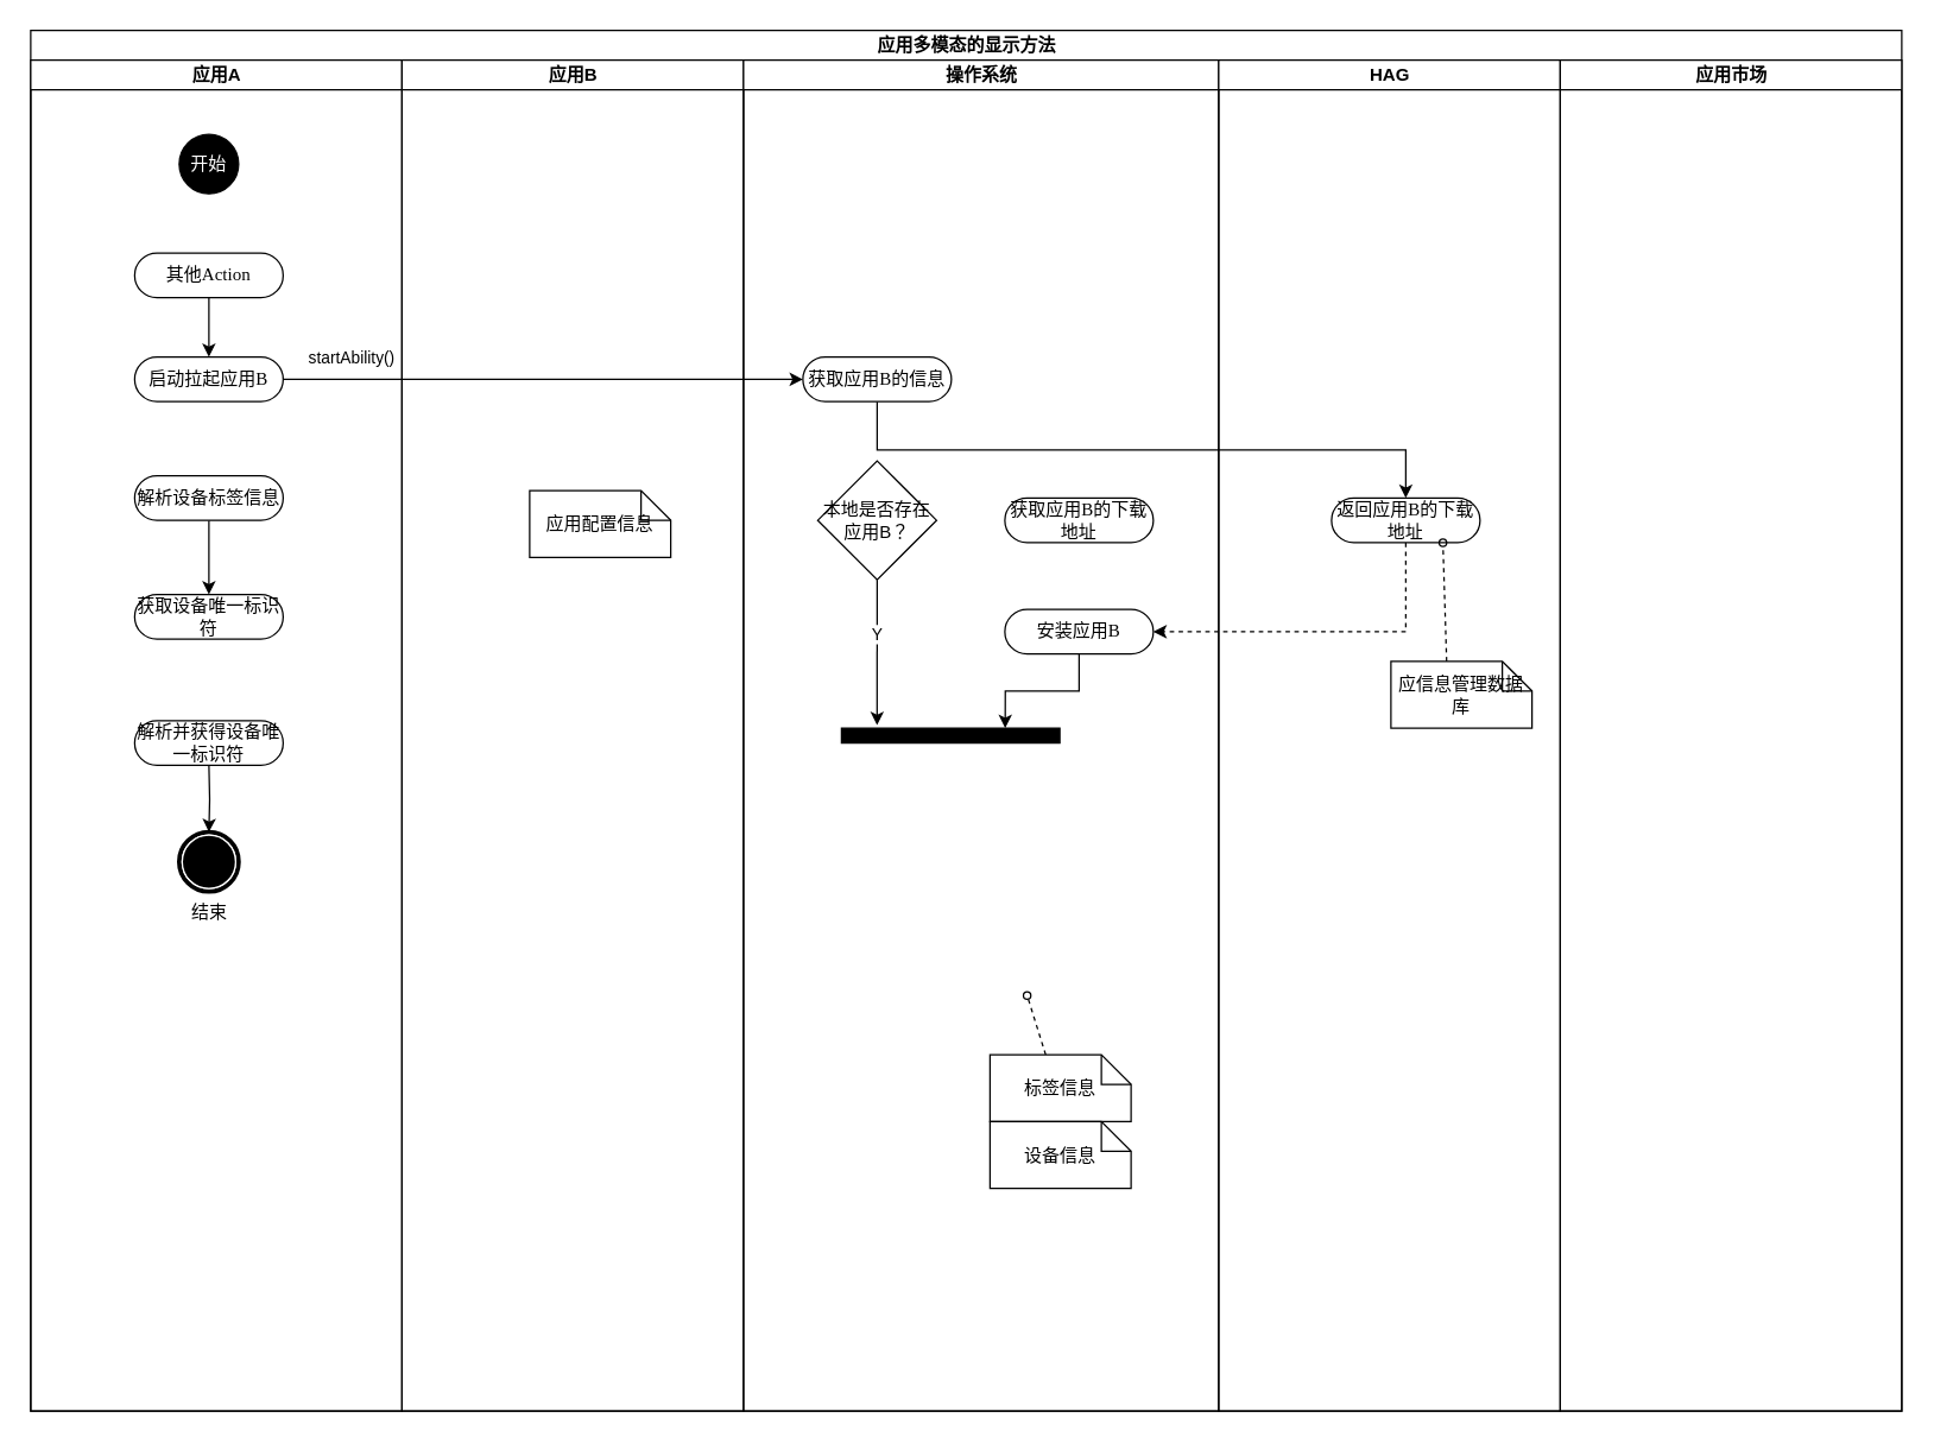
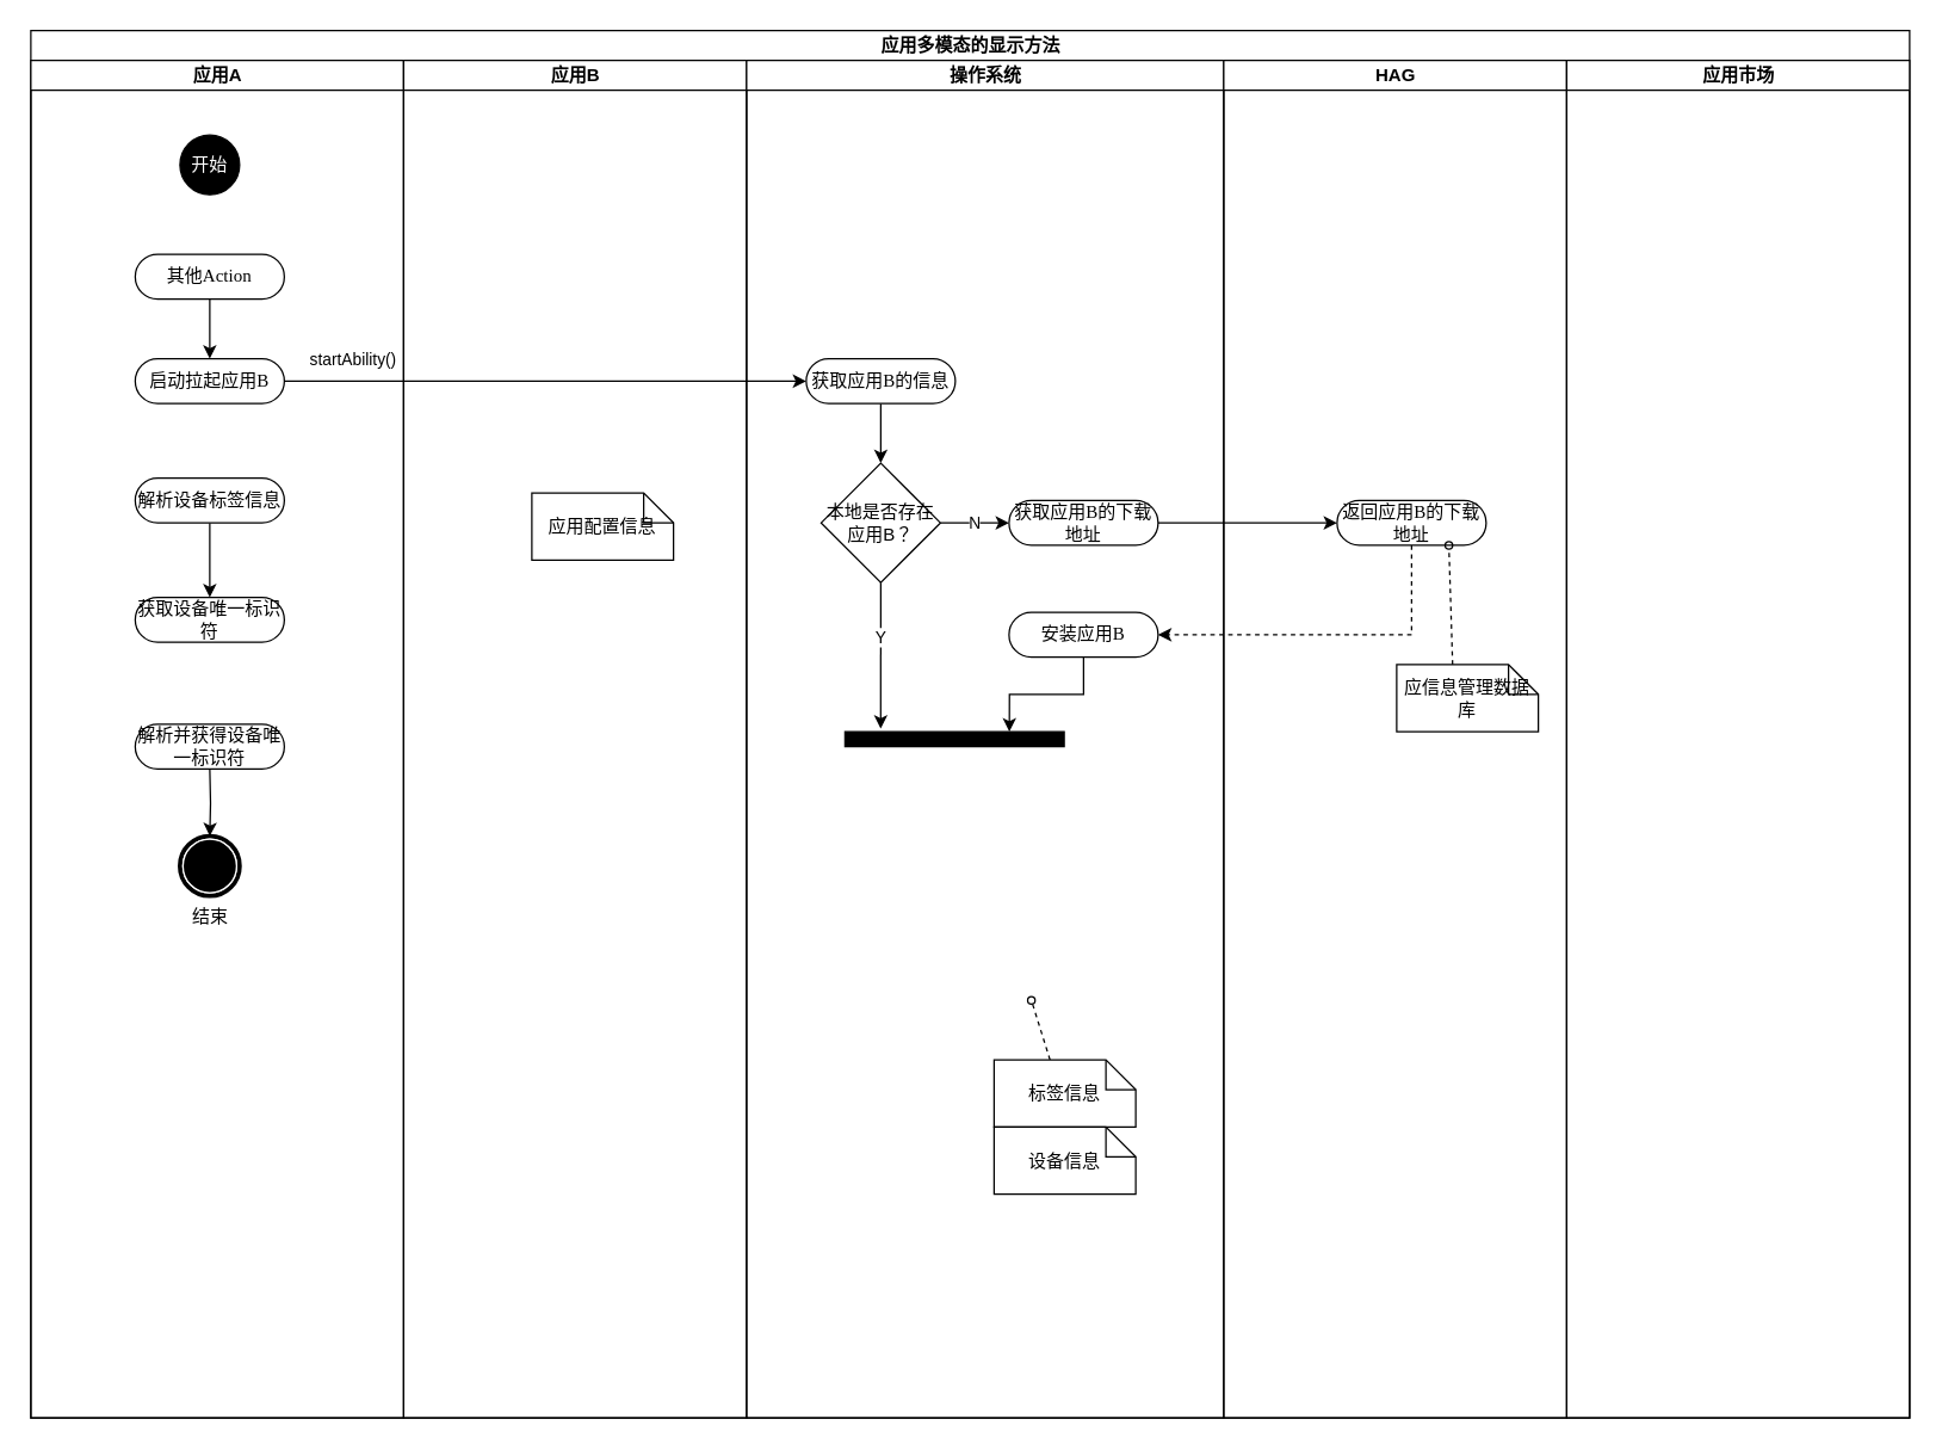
- <mxCell id="21" style="edgeStyle=orthogonalEdgeStyle;rounded=0;orthogonalLoop=1;jettySize=auto;html=1;exitX=0.5;exitY=1;exitDx=0;exitDy=0;" edge="1" parent="11" source="22" target="33"><mxGeometry relative="1" as="geometry" /></mxCell>
+ <mxCell id="21" style="edgeStyle=orthogonalEdgeStyle;rounded=0;orthogonalLoop=1;jettySize=auto;html=1;exitX=0.5;exitY=1;exitDx=0;exitDy=0;entryX=0.5;entryY=0;entryDx=0;entryDy=0;" edge="1" parent="11" source="22" target="20"><mxGeometry relative="1" as="geometry" /></mxCell>
+ <mxCell id="17" value="N" style="edgeStyle=orthogonalEdgeStyle;rounded=0;orthogonalLoop=1;jettySize=auto;html=1;exitX=1;exitY=0.5;exitDx=0;exitDy=0;entryX=0;entryY=0.5;entryDx=0;entryDy=0;" edge="1" parent="11" source="20" target="29"><mxGeometry relative="1" as="geometry" /></mxCell>
+ <mxCell id="37" style="edgeStyle=orthogonalEdgeStyle;rounded=0;orthogonalLoop=1;jettySize=auto;html=1;exitX=1;exitY=0.5;exitDx=0;exitDy=0;entryX=0;entryY=0.5;entryDx=0;entryDy=0;" edge="1" parent="2" source="29" target="33"><mxGeometry relative="1" as="geometry" /></mxCell>
